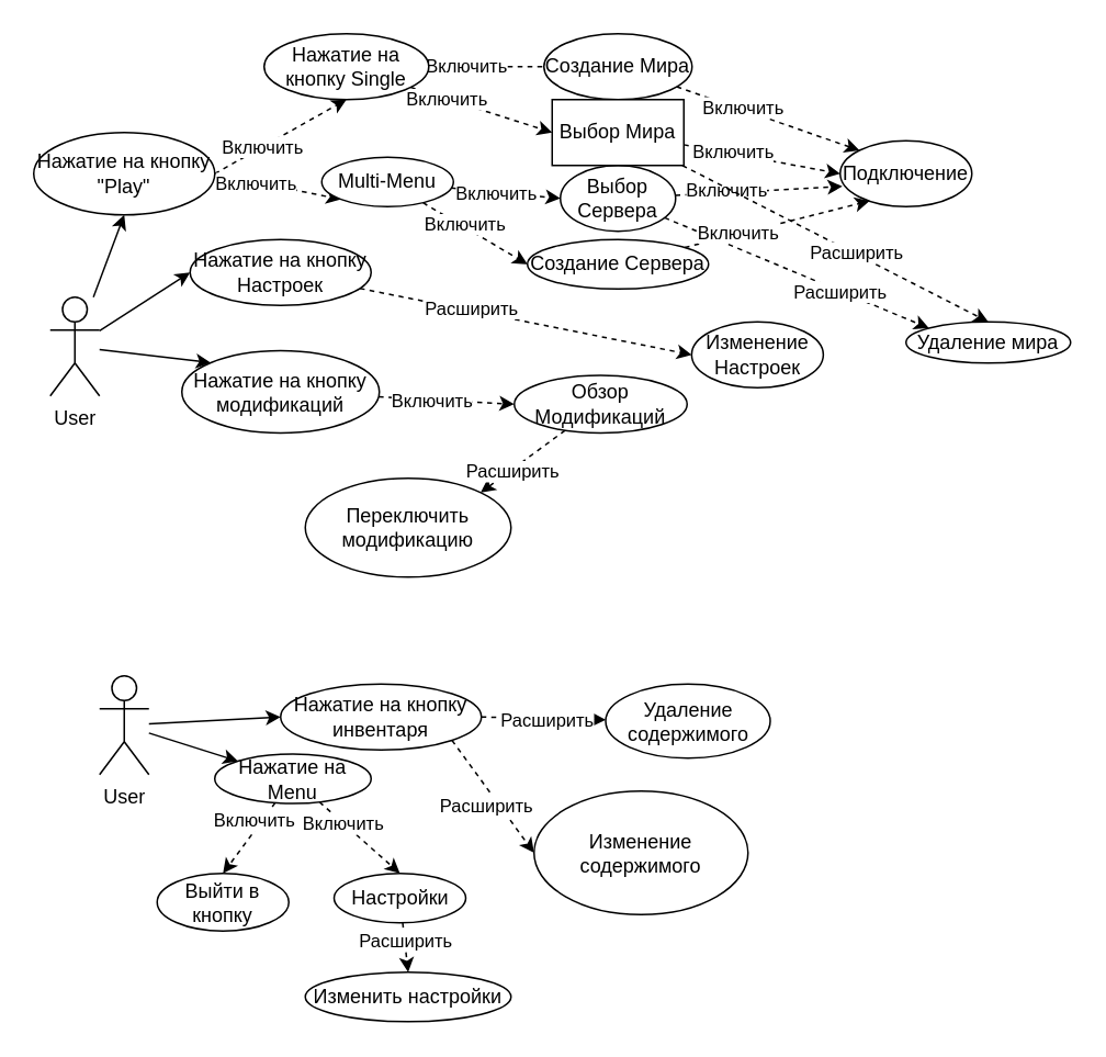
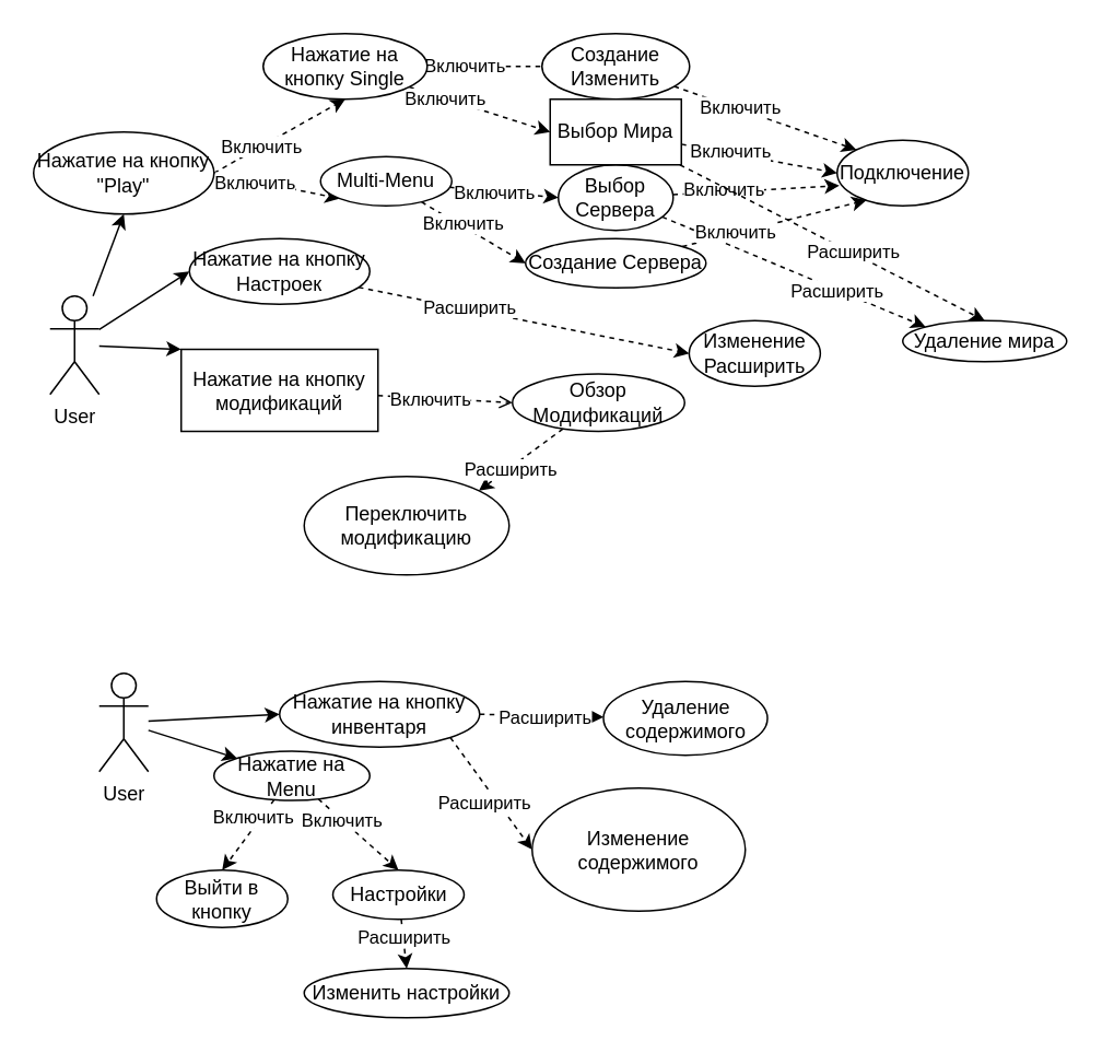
- <mxCell id="28" value="Создание Мира" style="ellipse;whiteSpace=wrap;html=1;" parent="1" vertex="1"><mxGeometry x="330" y="20" width="90" height="40" as="geometry" /></mxCell>
+ <mxCell id="28" value="Создание Изменить" style="ellipse;whiteSpace=wrap;html=1;" parent="1" vertex="1"><mxGeometry x="330" y="20" width="90" height="40" as="geometry" /></mxCell>
- <mxCell id="35" value="Изменение Настроек" style="ellipse;whiteSpace=wrap;html=1;" parent="1" vertex="1"><mxGeometry x="419.75" y="195" width="80" height="40" as="geometry" /></mxCell>
+ <mxCell id="35" value="Изменение Расширить" style="ellipse;whiteSpace=wrap;html=1;" parent="1" vertex="1"><mxGeometry x="419.75" y="195" width="80" height="40" as="geometry" /></mxCell>
- <mxCell id="24" value="Нажатие на кнопку модификаций" style="ellipse;whiteSpace=wrap;html=1;" parent="1" vertex="1"><mxGeometry x="110" y="212.5" width="120" height="50" as="geometry" /></mxCell>
+ <mxCell id="24" value="Нажатие на кнопку модификаций" style="whiteSpace=wrap;html=1;rounded=0;" parent="1" vertex="1"><mxGeometry x="110" y="212.5" width="120" height="50" as="geometry" /></mxCell>
- <mxCell id="22" style="edgeStyle=none;html=1;entryX=0;entryY=0.5;entryDx=0;entryDy=0;dashed=1;" parent="1" source="24" target="38" edge="1"><mxGeometry relative="1" as="geometry" /></mxCell>
+ <mxCell id="22" style="edgeStyle=none;html=1;entryX=0;entryY=0.5;entryDx=0;entryDy=0;dashed=1;endArrow=open;" parent="1" source="24" target="38" edge="1"><mxGeometry relative="1" as="geometry" /></mxCell>
